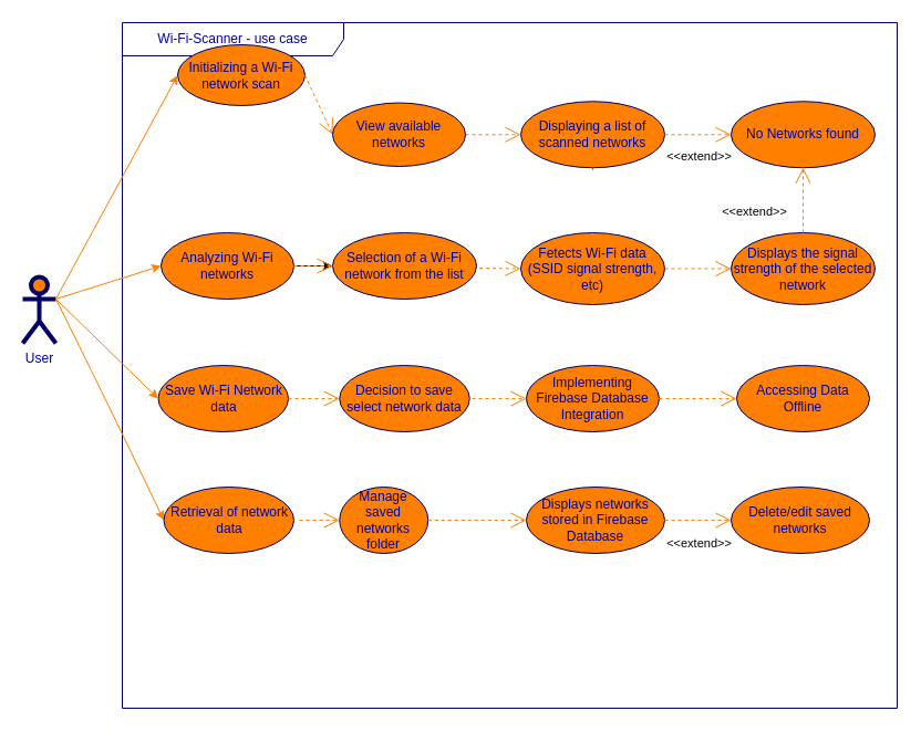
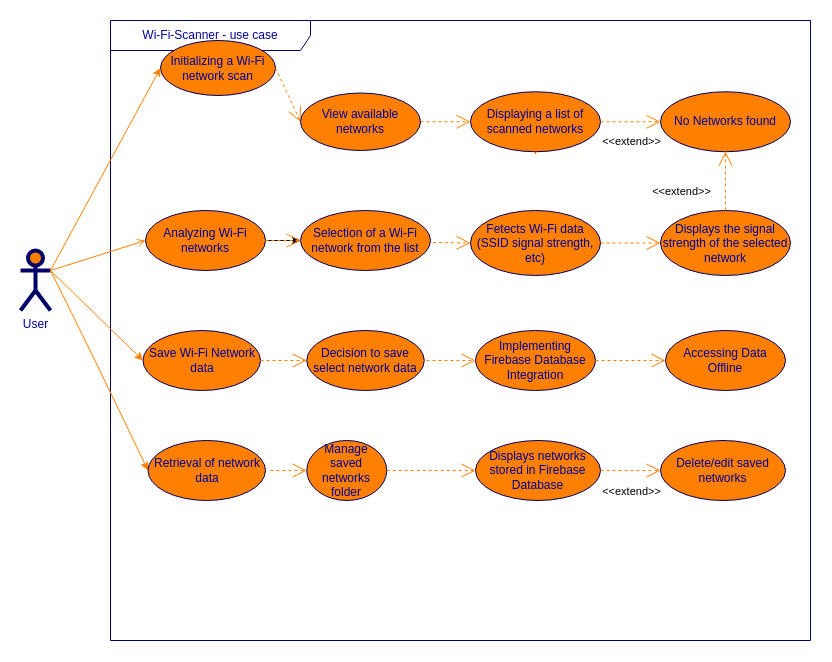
- <mxCell id="16" style="edgeStyle=none;curved=1;html=1;exitX=1;exitY=0.333;exitPerimeter=0;jettySize=auto;orthogonalLoop=1;strokeColor=#FF8000;entryX=0;entryY=0.5;fontColor=#000099;exitDx=0;exitDy=0;entryDx=0;entryDy=0;" edge="1" parent="1" source="10" target="7"><mxGeometry relative="1" as="geometry"><mxPoint x="50" y="400" as="sourcePoint" /><mxPoint x="165" y="770" as="targetPoint" /></mxGeometry></mxCell>
+ <mxCell id="16" style="edgeStyle=none;curved=1;html=1;exitX=1;exitY=0.333;exitPerimeter=0;jettySize=auto;orthogonalLoop=1;strokeColor=#FF8000;entryX=0;entryY=0.5;fontColor=#000099;exitDx=0;exitDy=0;entryDx=0;entryDy=0;endArrow=open;" edge="1" parent="1" source="10" target="7"><mxGeometry relative="1" as="geometry"><mxPoint x="50" y="400" as="sourcePoint" /><mxPoint x="165" y="770" as="targetPoint" /></mxGeometry></mxCell>
